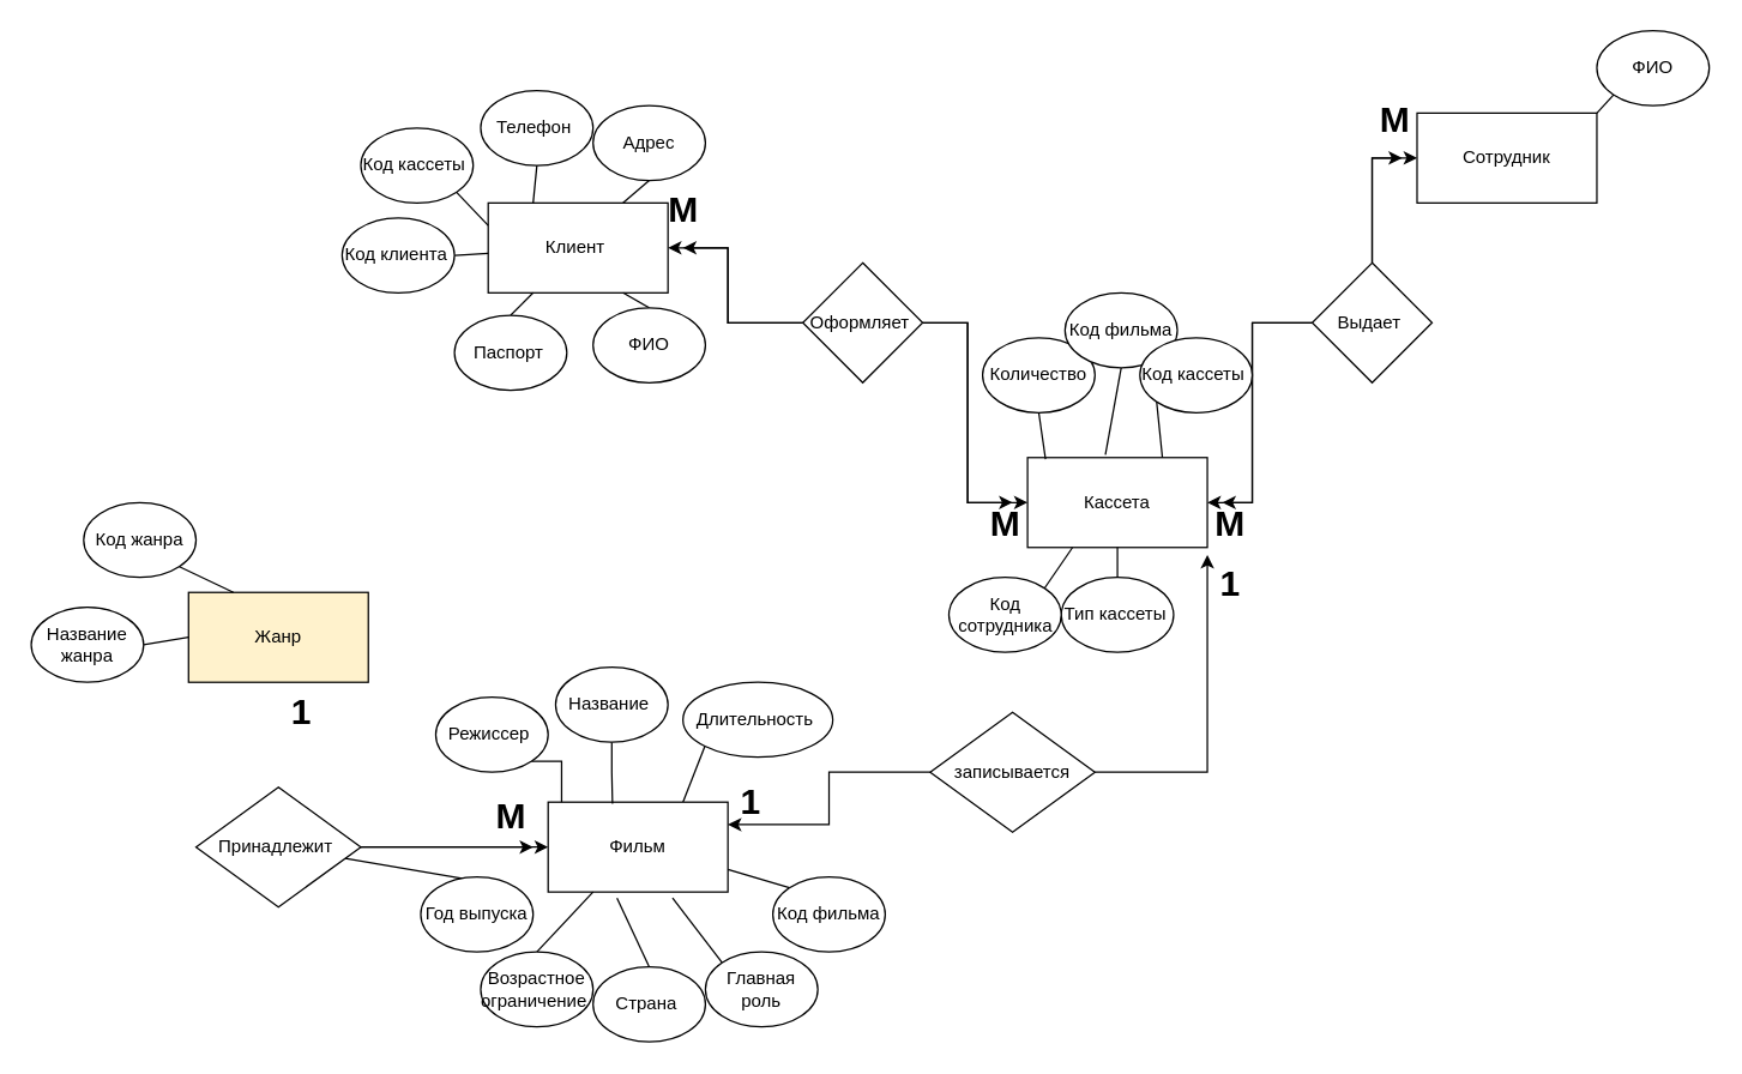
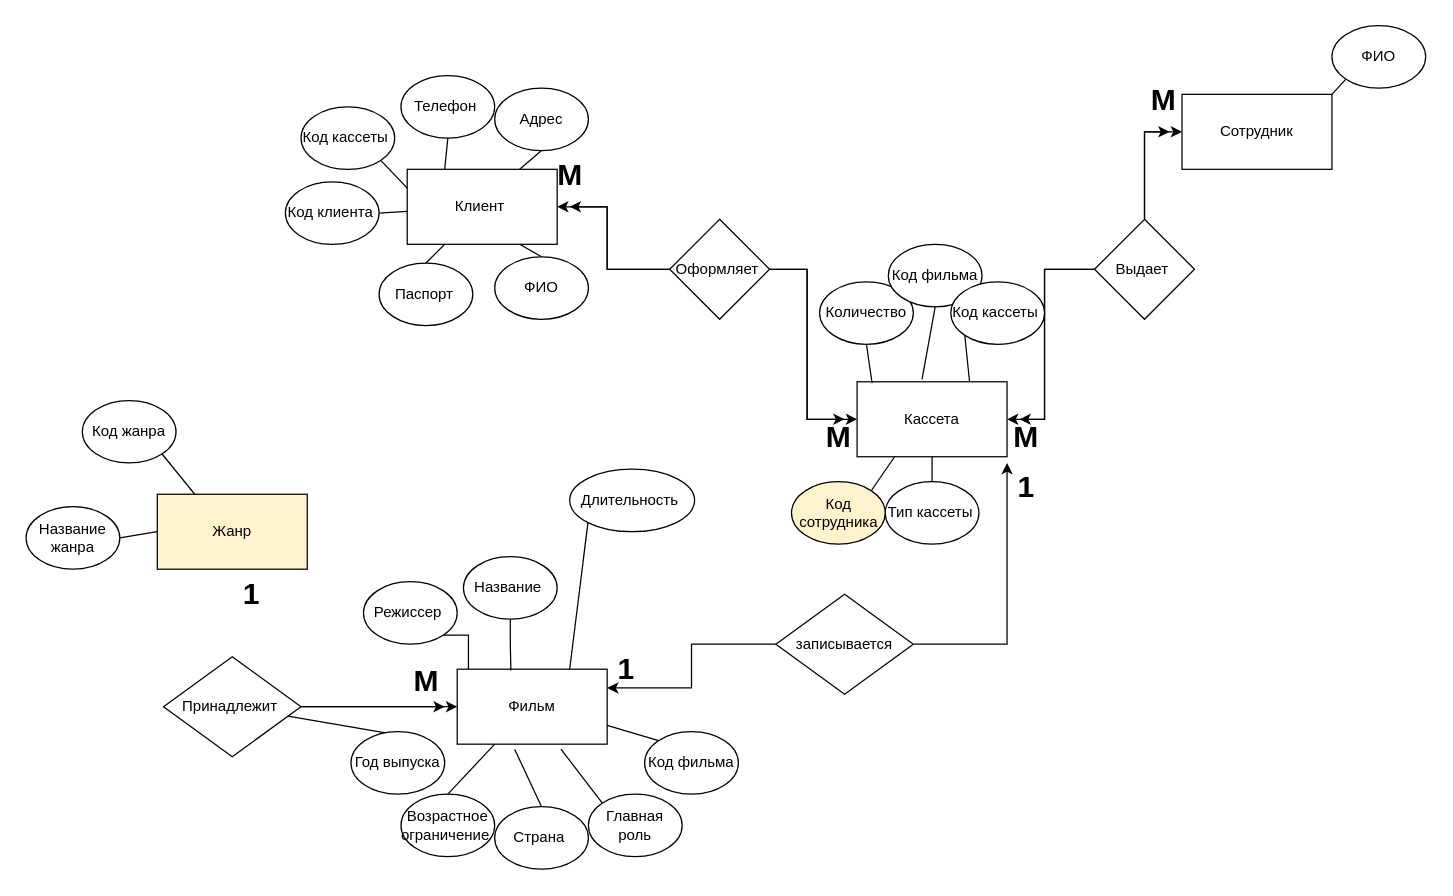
- <mxCell id="62" value="Код жанра" style="ellipse;whiteSpace=wrap;html=1;" parent="1" vertex="1"><mxGeometry x="55" y="335" width="75" height="50" as="geometry" /></mxCell>
+ <mxCell id="62" value="Код жанра" style="ellipse;whiteSpace=wrap;html=1;" parent="1" vertex="1"><mxGeometry x="65" y="320" width="75" height="50" as="geometry" /></mxCell>
- <mxCell id="68" value="Код сотрудника" style="ellipse;whiteSpace=wrap;html=1;" parent="1" vertex="1"><mxGeometry x="632.5" y="385" width="75" height="50" as="geometry" /></mxCell>
+ <mxCell id="68" value="Код сотрудника" style="ellipse;whiteSpace=wrap;html=1;fillColor=#fff2cc;" parent="1" vertex="1"><mxGeometry x="632.5" y="385" width="75" height="50" as="geometry" /></mxCell>
- <mxCell id="37" value="Длительность&amp;nbsp;" style="ellipse;whiteSpace=wrap;html=1;" parent="1" vertex="1"><mxGeometry x="455" y="455" width="100" height="50" as="geometry" /></mxCell>
+ <mxCell id="37" value="Длительность&amp;nbsp;" style="ellipse;whiteSpace=wrap;html=1;" parent="1" vertex="1"><mxGeometry x="455" y="375" width="100" height="50" as="geometry" /></mxCell>
